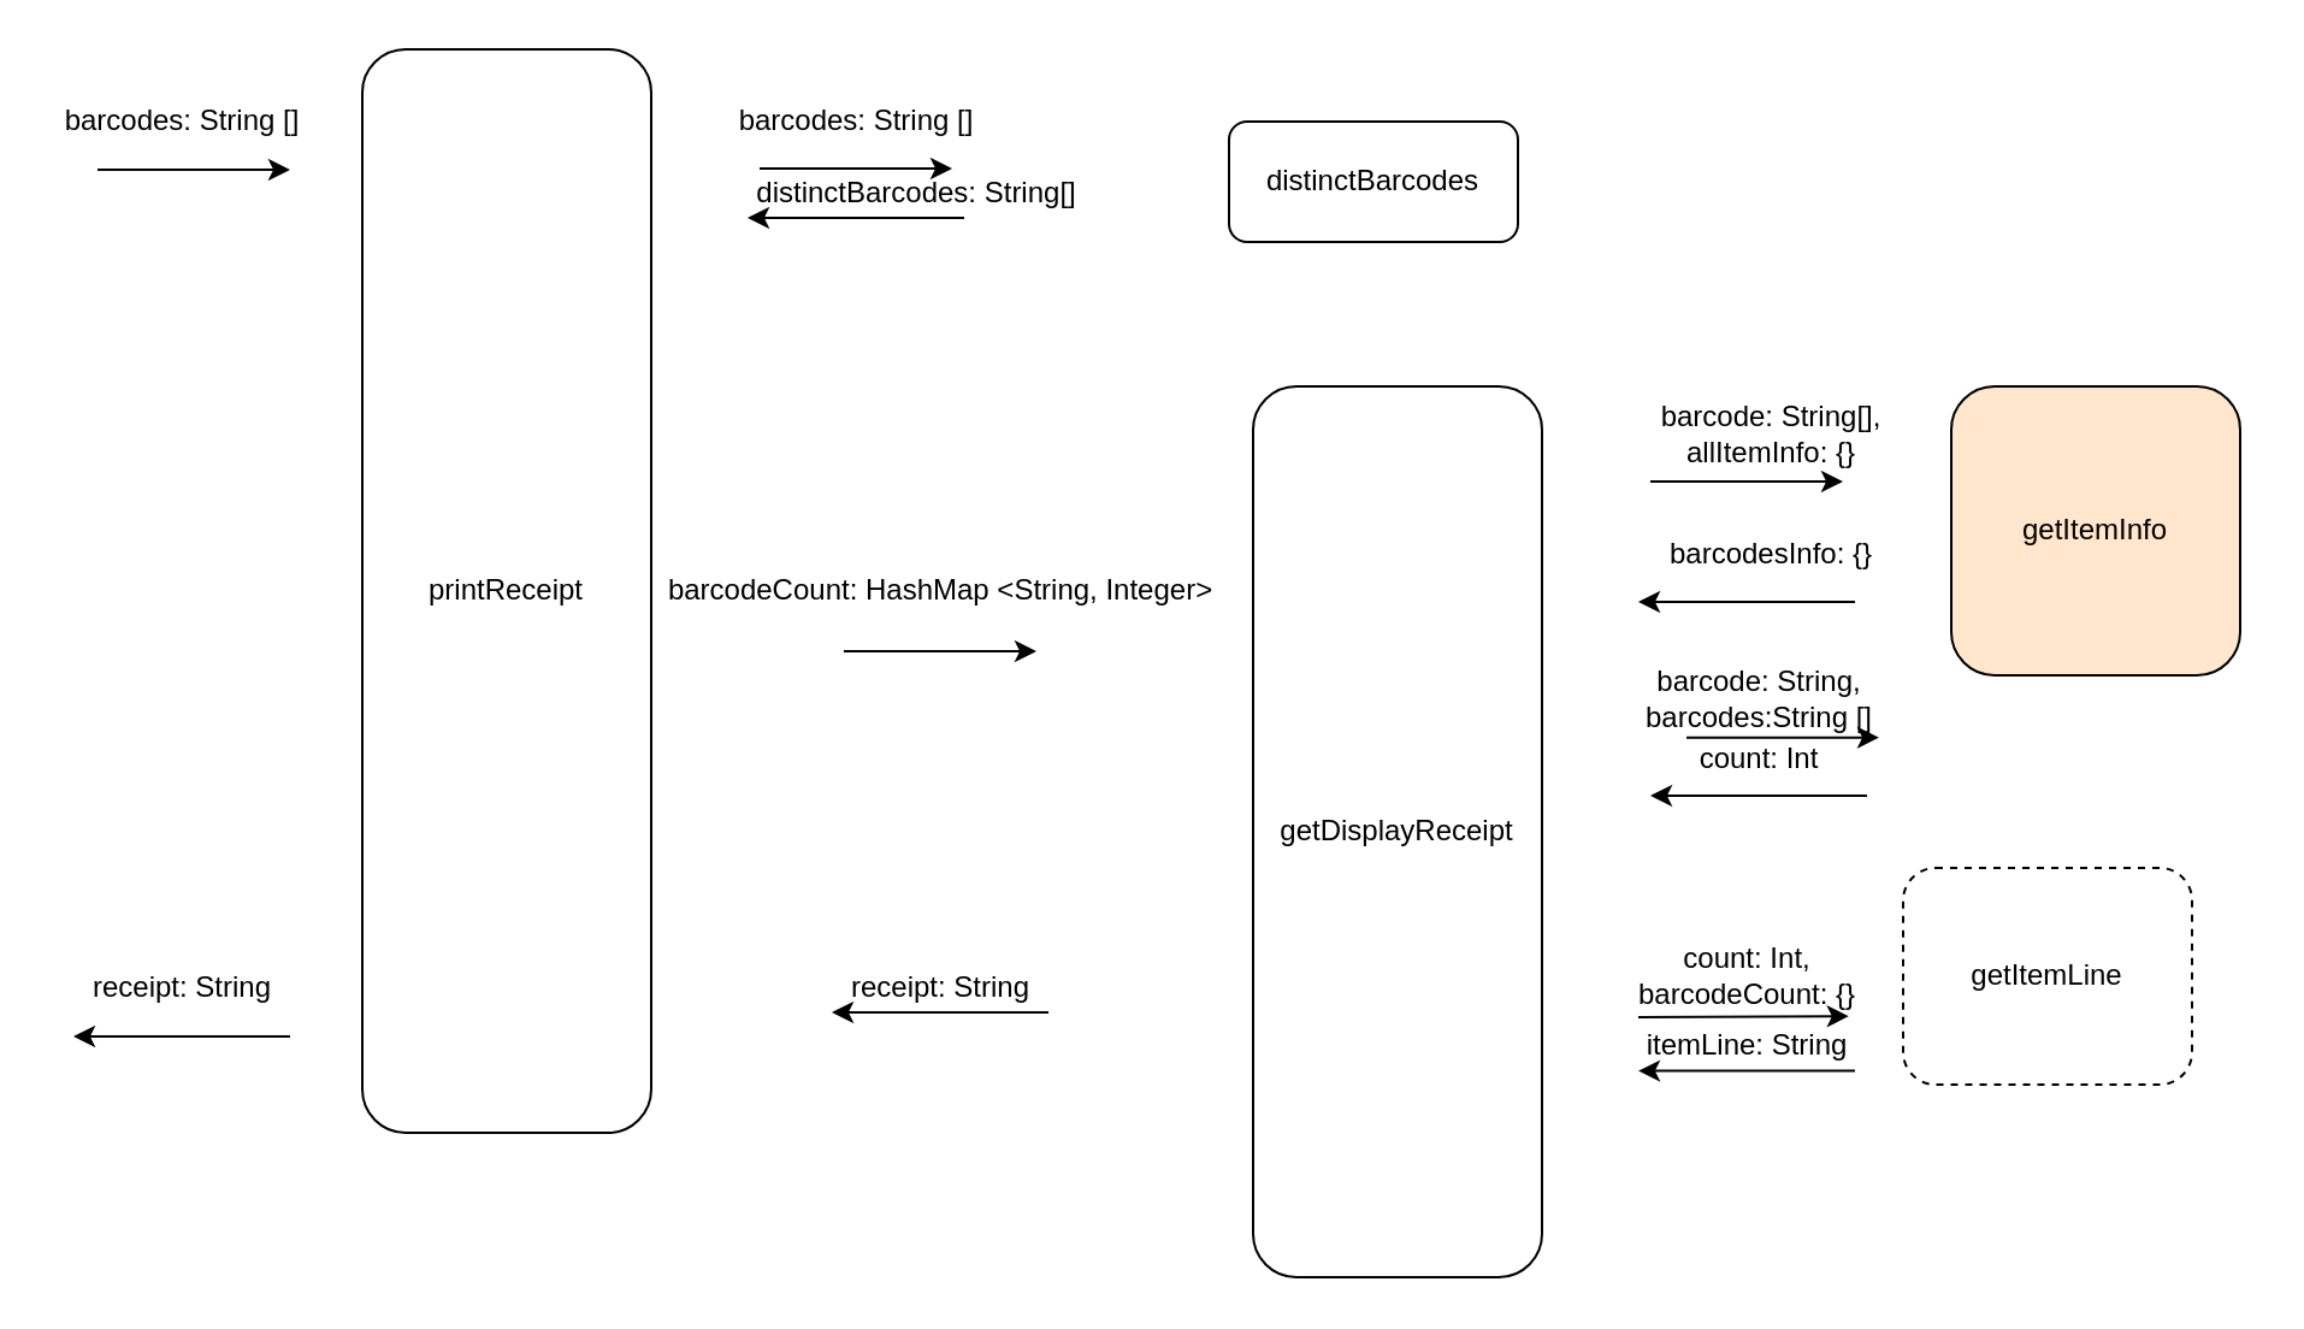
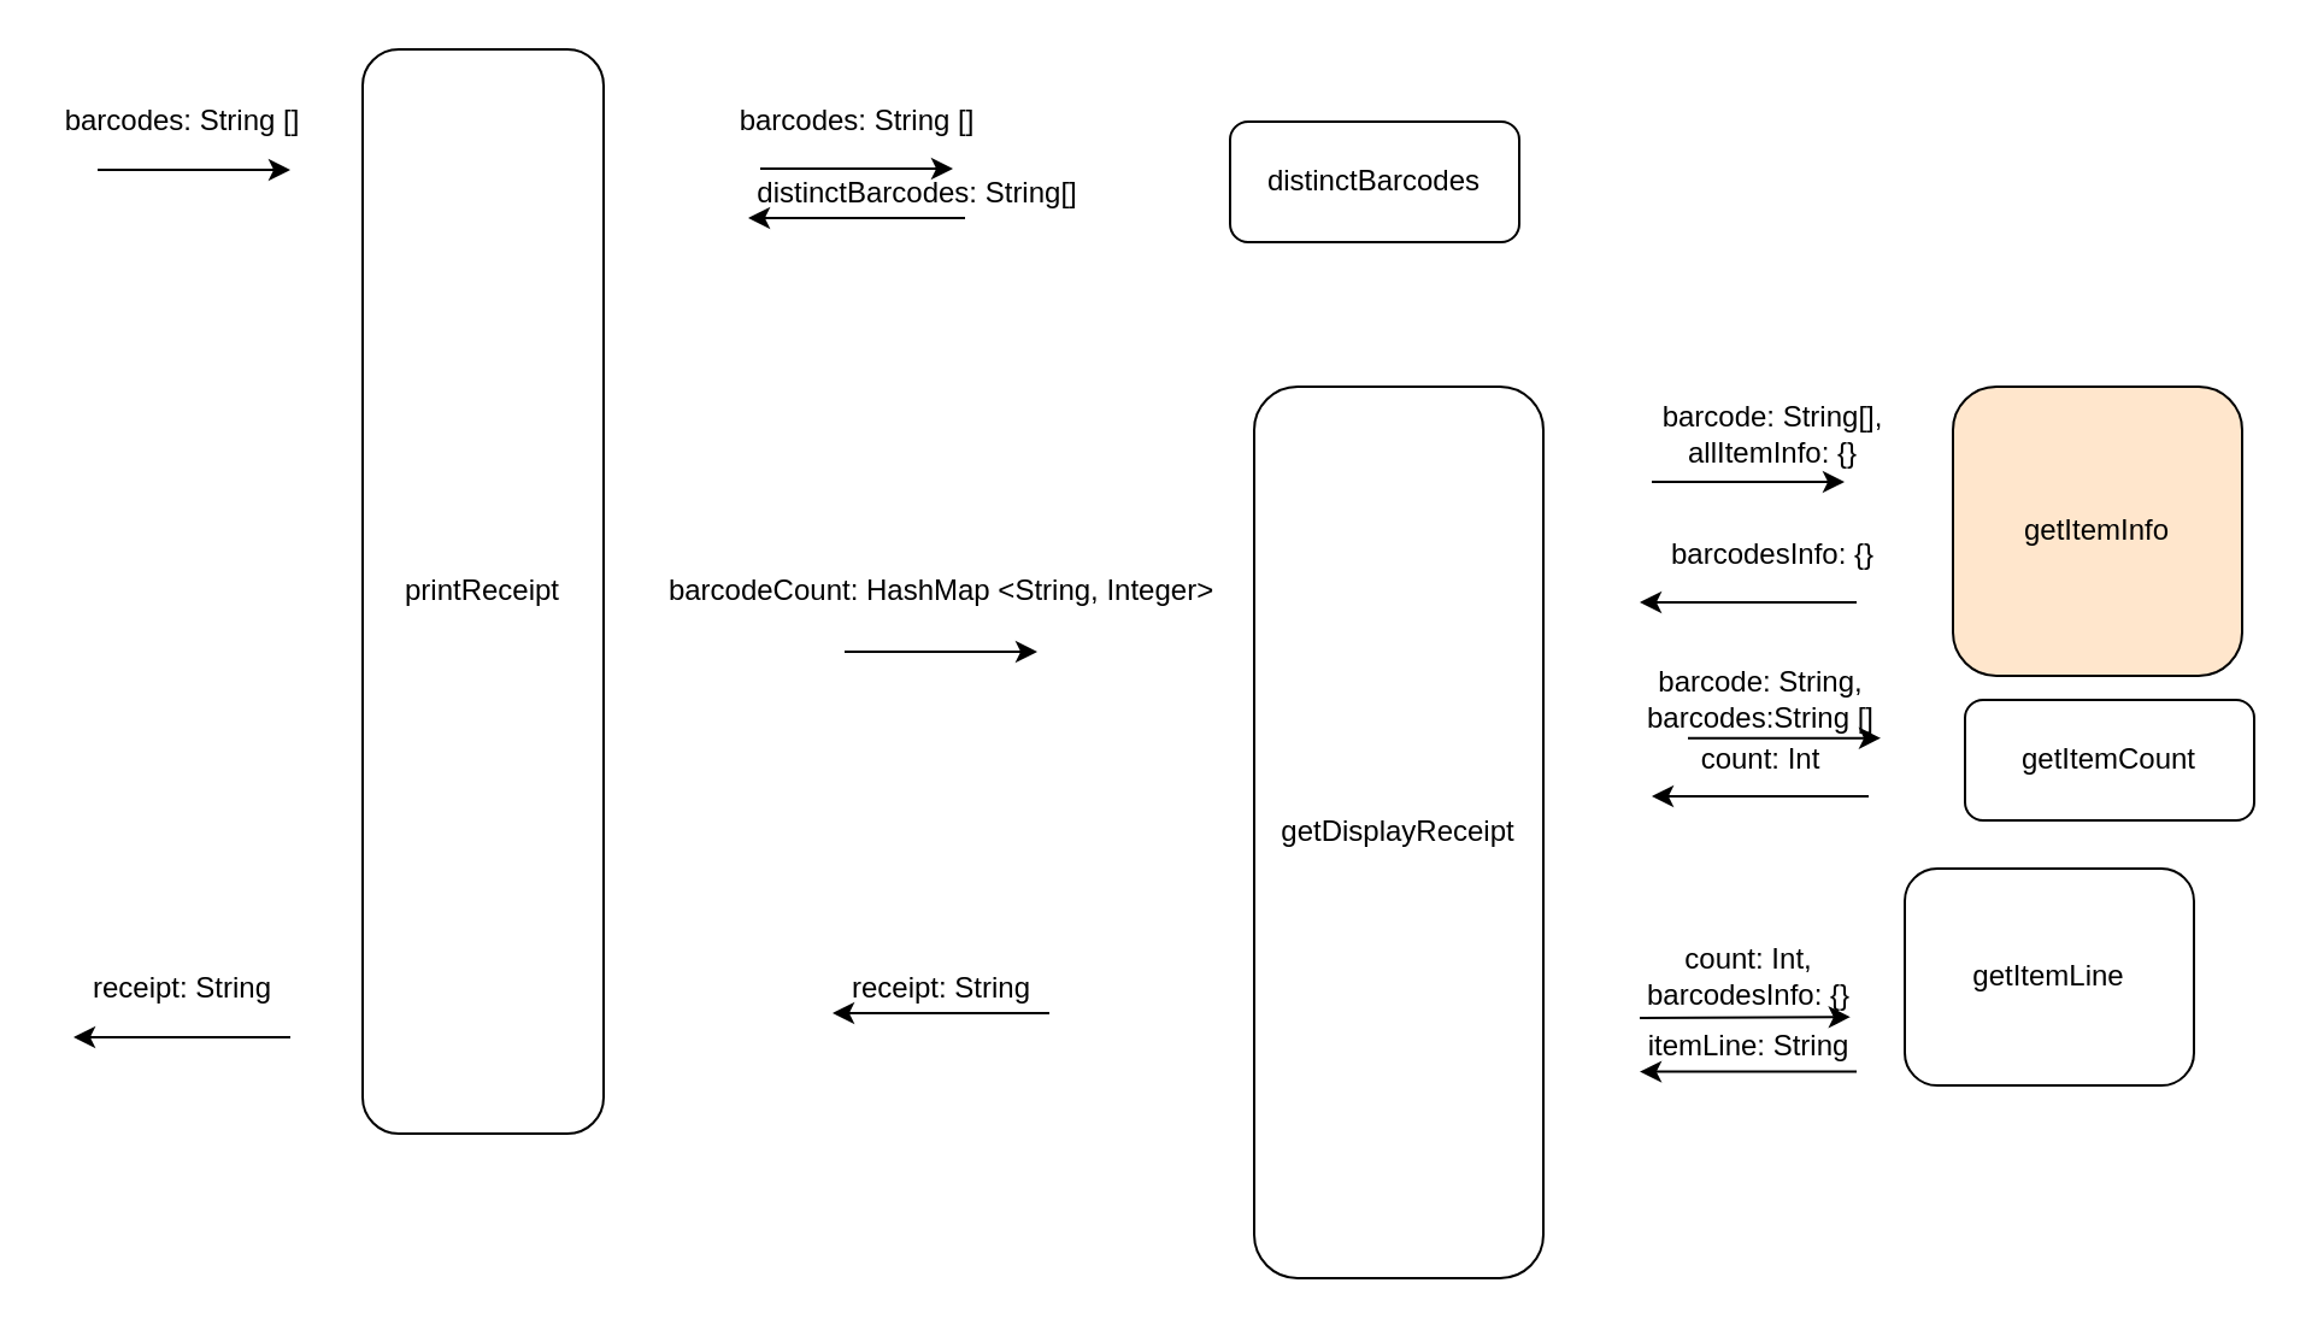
- <mxCell id="2" value="printReceipt" style="rounded=1;whiteSpace=wrap;html=1;" vertex="1" parent="1"><mxGeometry x="150" y="20" width="120" height="450" as="geometry" /></mxCell>
+ <mxCell id="2" value="printReceipt" style="rounded=1;whiteSpace=wrap;html=1;" vertex="1" parent="1"><mxGeometry x="150" y="20" width="100" height="450" as="geometry" /></mxCell>
+ <mxCell id="12" value="getItemCount" style="rounded=1;whiteSpace=wrap;html=1;" vertex="1" parent="1"><mxGeometry x="815" y="290" width="120" height="50" as="geometry" /></mxCell>
- <mxCell id="31" value="count: Int, &lt;br&gt;barcodeCount: {}" style="text;html=1;align=center;verticalAlign=middle;resizable=0;points=[];autosize=1;" vertex="1" parent="1"><mxGeometry x="675" y="390" width="100" height="30" as="geometry" /></mxCell>
+ <mxCell id="31" value="count: Int, &lt;br&gt;barcodesInfo: {}" style="text;html=1;align=center;verticalAlign=middle;resizable=0;points=[];autosize=1;" vertex="1" parent="1"><mxGeometry x="675" y="390" width="100" height="30" as="geometry" /></mxCell>
- <mxCell id="22" value="getItemLine" style="rounded=1;whiteSpace=wrap;html=1;dashed=1;" vertex="1" parent="1"><mxGeometry x="790" y="360" width="120" height="90" as="geometry" /></mxCell>
+ <mxCell id="22" value="getItemLine" style="rounded=1;whiteSpace=wrap;html=1;" vertex="1" parent="1"><mxGeometry x="790" y="360" width="120" height="90" as="geometry" /></mxCell>
